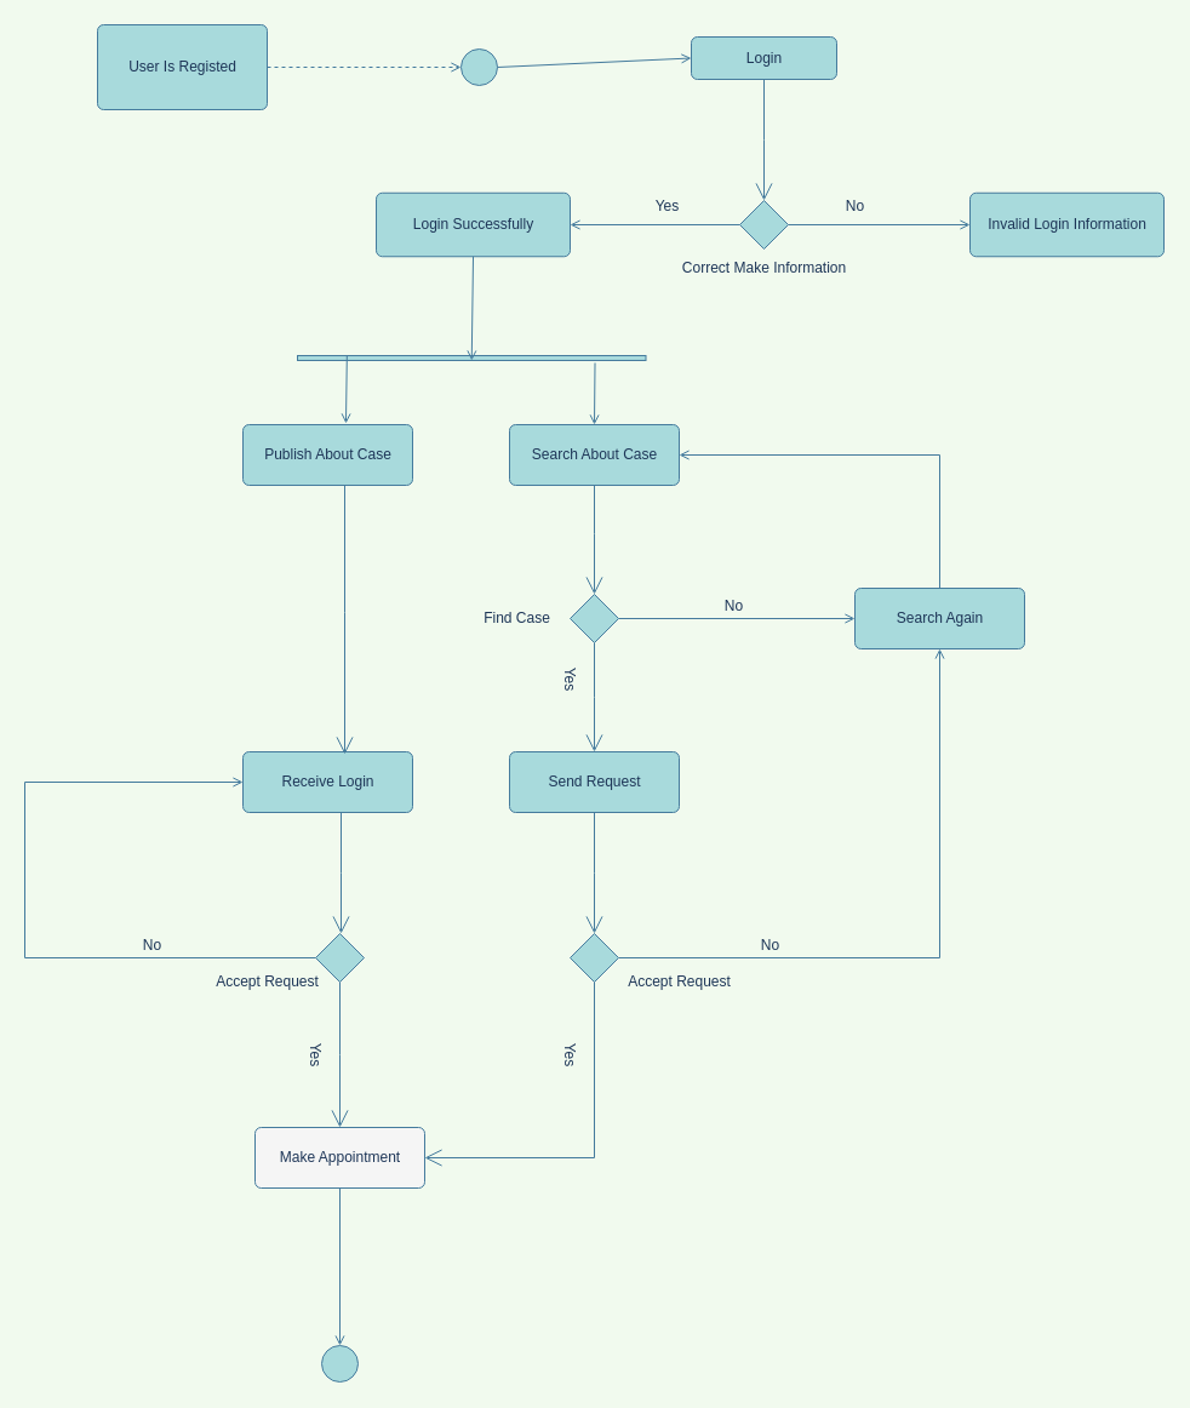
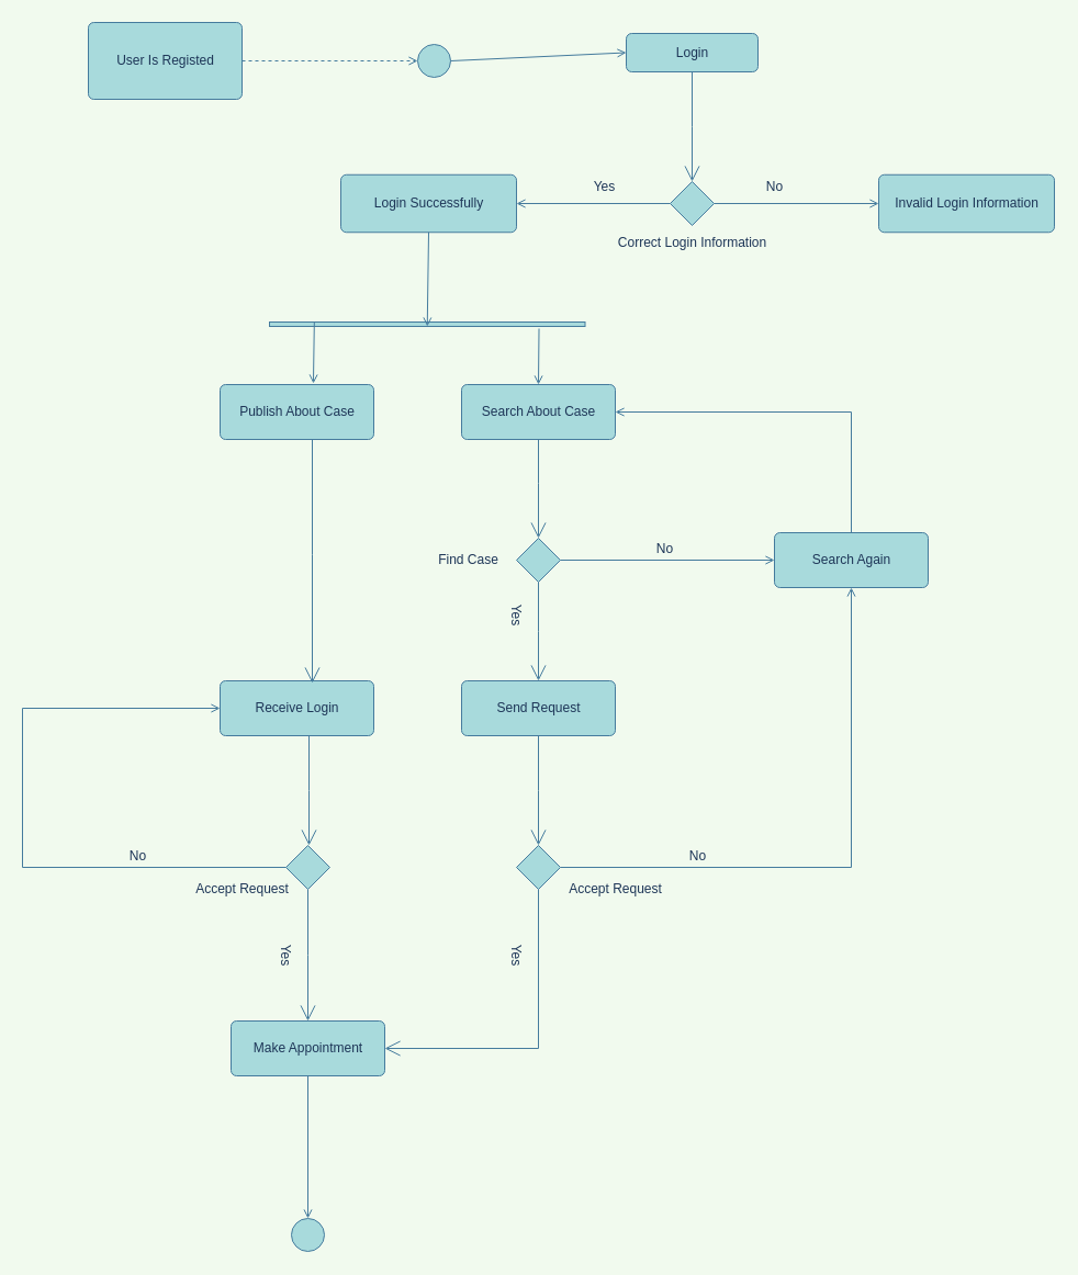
- <mxCell id="14" value="Correct Make Information" style="text;html=1;align=center;verticalAlign=middle;resizable=0;points=[];autosize=1;strokeColor=none;fillColor=none;fontColor=#1D3557;" parent="1" vertex="1"><mxGeometry x="555" y="211.25" width="150" height="20" as="geometry" /></mxCell>
+ <mxCell id="14" value="Correct Login Information" style="text;html=1;align=center;verticalAlign=middle;resizable=0;points=[];autosize=1;strokeColor=none;fillColor=none;fontColor=#1D3557;" parent="1" vertex="1"><mxGeometry x="555" y="211.25" width="150" height="20" as="geometry" /></mxCell>
- <mxCell id="45" value="Make Appointment" style="html=1;align=center;verticalAlign=middle;rounded=1;absoluteArcSize=1;arcSize=10;dashed=0;fillColor=#f5f5f5;strokeColor=#457B9D;fontColor=#1D3557;" parent="1" vertex="1"><mxGeometry x="210" y="930" width="140" height="50" as="geometry" /></mxCell>
+ <mxCell id="45" value="Make Appointment" style="html=1;align=center;verticalAlign=middle;rounded=1;absoluteArcSize=1;arcSize=10;dashed=0;fillColor=#A8DADC;strokeColor=#457B9D;fontColor=#1D3557;" parent="1" vertex="1"><mxGeometry x="210" y="930" width="140" height="50" as="geometry" /></mxCell>
